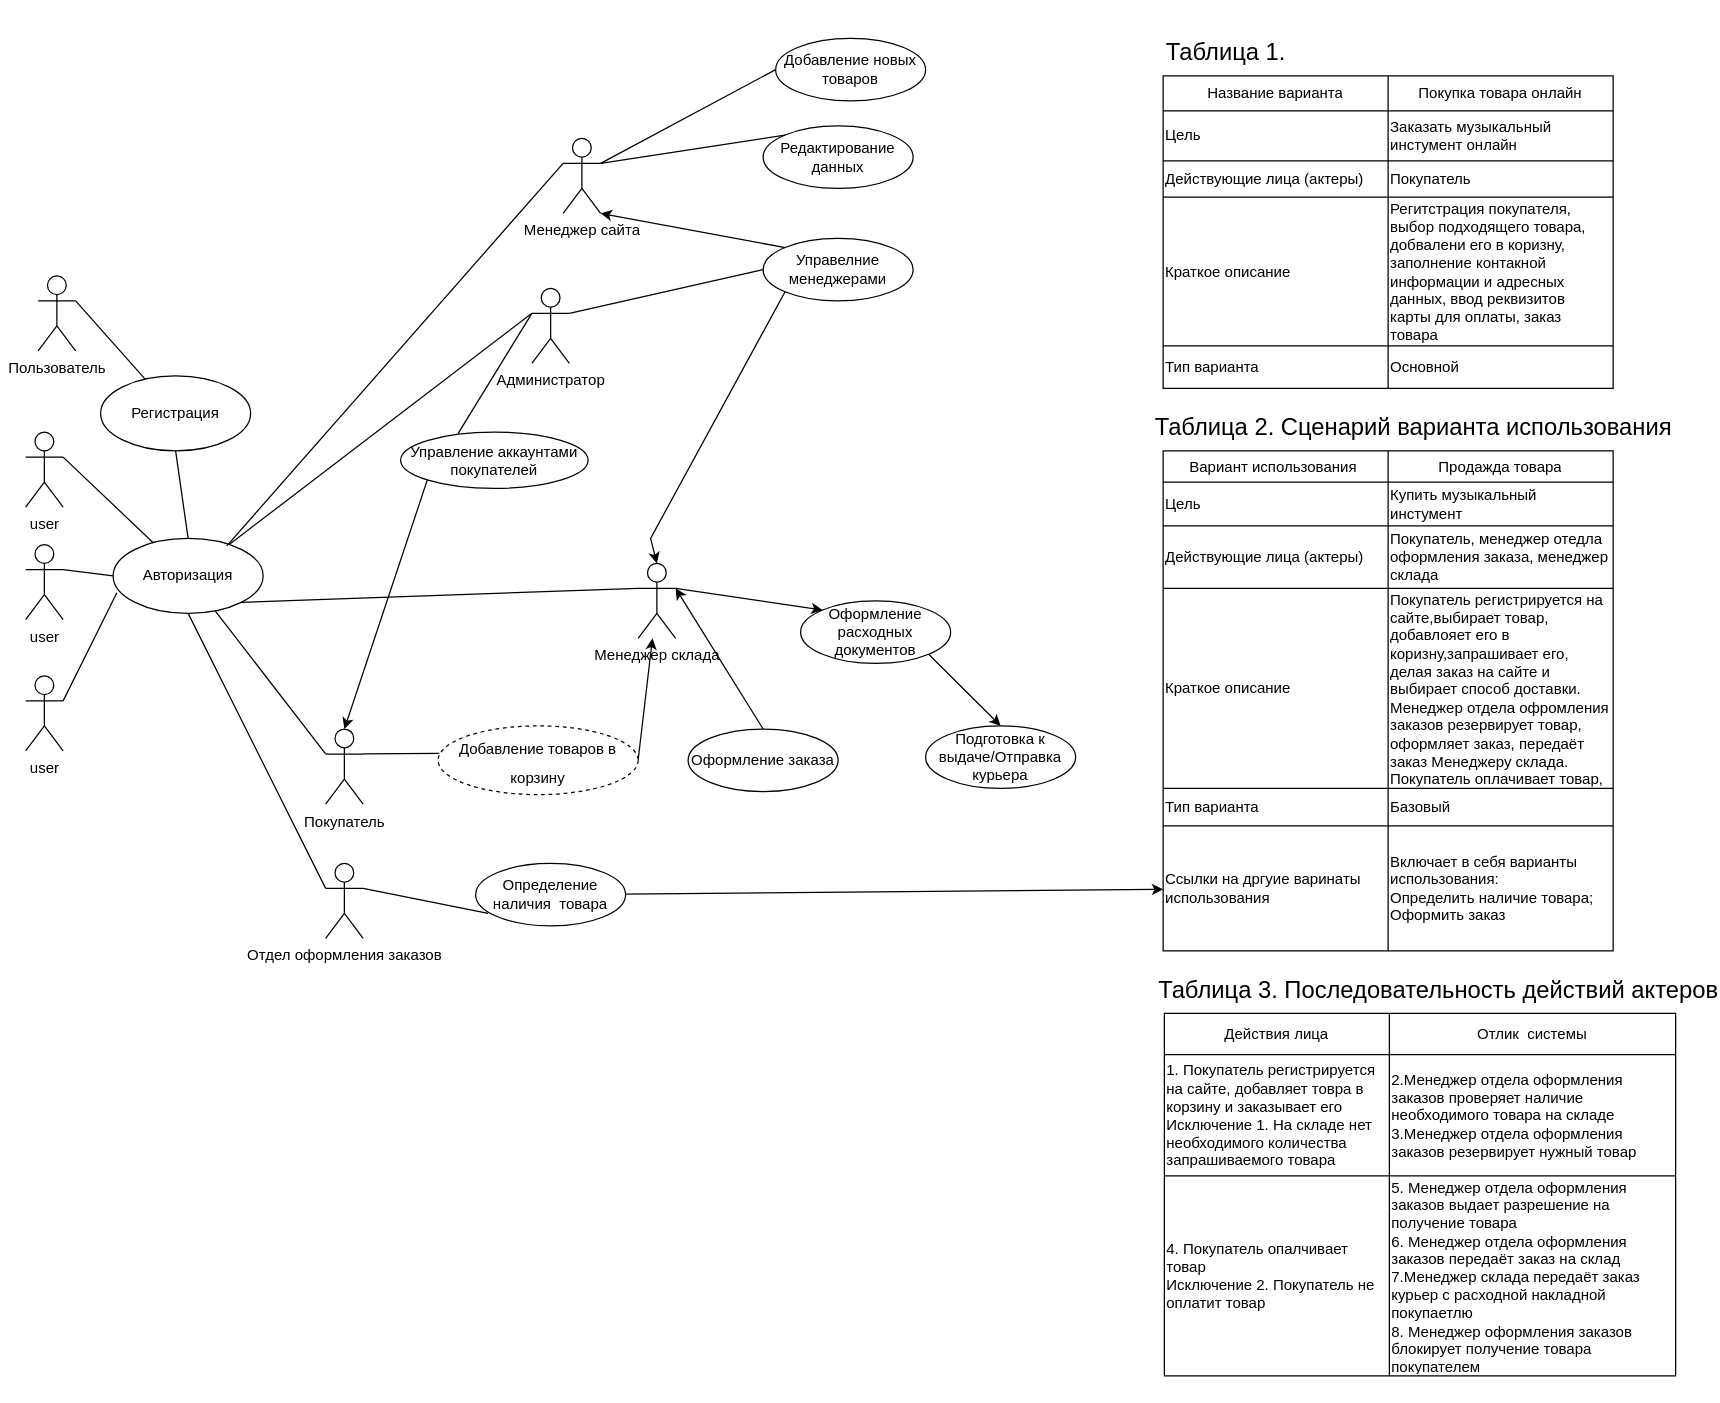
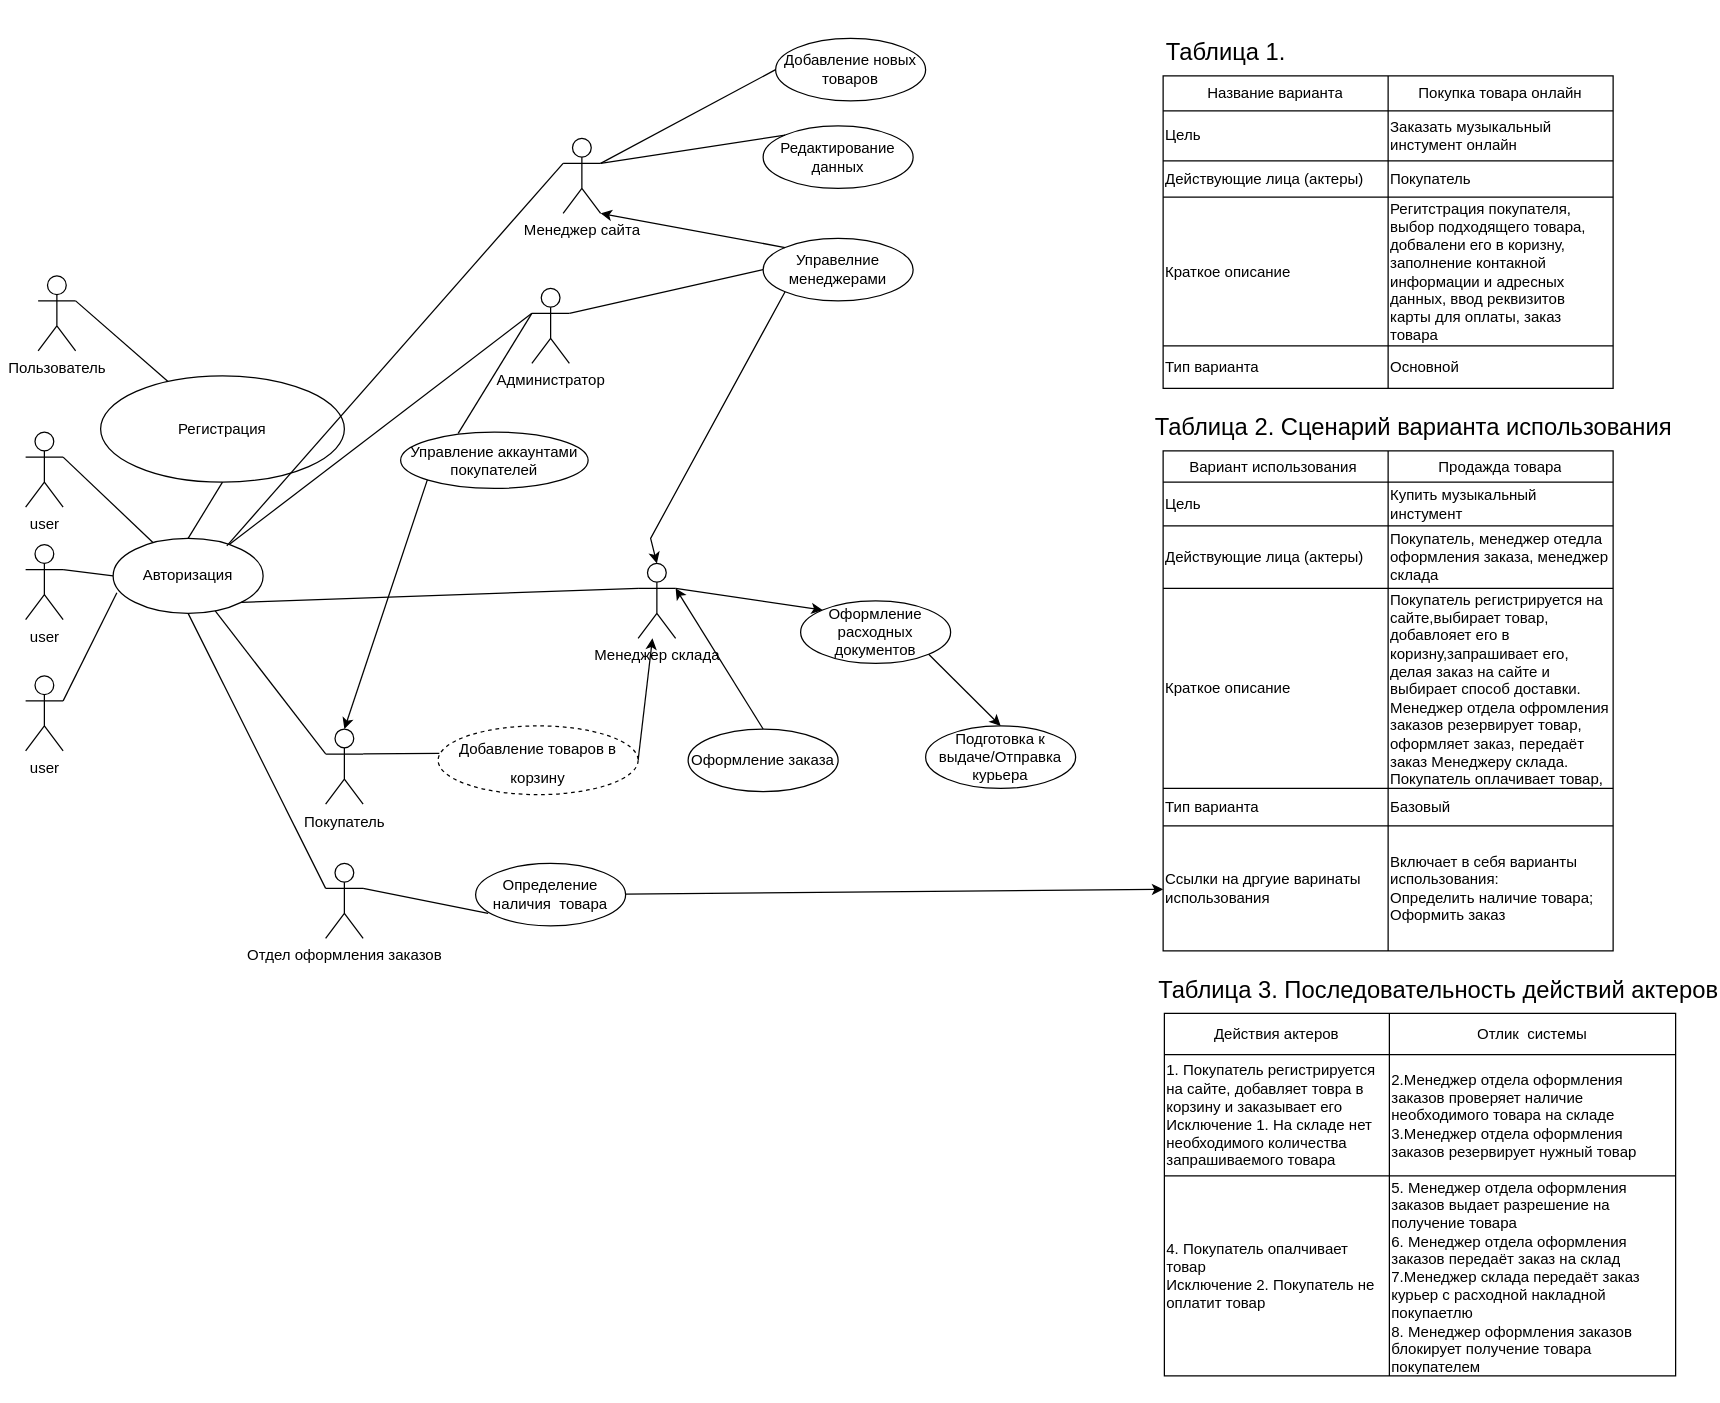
- <mxCell id="9" value="Регистрация" style="ellipse;whiteSpace=wrap;html=1;" parent="1" vertex="1"><mxGeometry x="80" y="300" width="120" height="60" as="geometry" /></mxCell>
+ <mxCell id="9" value="Регистрация" style="ellipse;whiteSpace=wrap;html=1;" parent="1" vertex="1"><mxGeometry x="80" y="300" width="195" height="85" as="geometry" /></mxCell>
- <mxCell id="59" value="Действия лица" style="shape=partialRectangle;html=1;whiteSpace=wrap;connectable=0;fillColor=none;top=0;left=0;bottom=0;right=0;overflow=hidden;" vertex="1" parent="58"><mxGeometry width="180" height="33" as="geometry"><mxRectangle width="180" height="33" as="alternateBounds" /></mxGeometry></mxCell>
+ <mxCell id="59" value="Действия актеров" style="shape=partialRectangle;html=1;whiteSpace=wrap;connectable=0;fillColor=none;top=0;left=0;bottom=0;right=0;overflow=hidden;" vertex="1" parent="58"><mxGeometry width="180" height="33" as="geometry"><mxRectangle width="180" height="33" as="alternateBounds" /></mxGeometry></mxCell>
